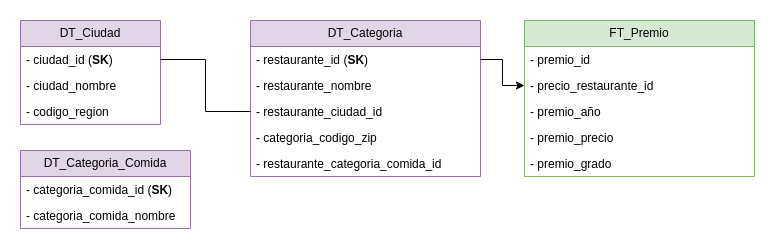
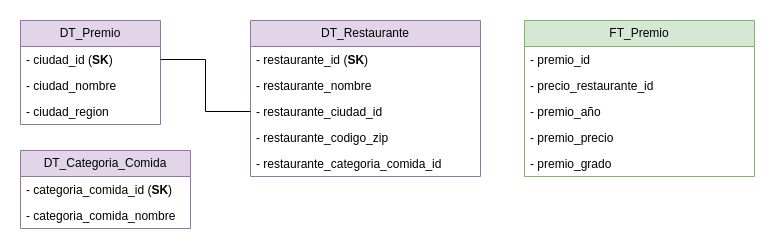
- <mxCell id="14" value="DT_Ciudad" style="swimlane;fontStyle=0;childLayout=stackLayout;horizontal=1;startSize=26;fillColor=#e1d5e7;horizontalStack=0;resizeParent=1;resizeParentMax=0;resizeLast=0;collapsible=1;marginBottom=0;whiteSpace=wrap;html=1;strokeColor=#9673a6;" vertex="1" parent="1"><mxGeometry x="20" y="20" width="140" height="104" as="geometry" /></mxCell>
+ <mxCell id="14" value="DT_Premio" style="swimlane;fontStyle=0;childLayout=stackLayout;horizontal=1;startSize=26;fillColor=#e1d5e7;horizontalStack=0;resizeParent=1;resizeParentMax=0;resizeLast=0;collapsible=1;marginBottom=0;whiteSpace=wrap;html=1;strokeColor=#9673a6;" vertex="1" parent="1"><mxGeometry x="20" y="20" width="140" height="104" as="geometry" /></mxCell>
- <mxCell id="8" value="DT_Categoria" style="swimlane;fontStyle=0;childLayout=stackLayout;horizontal=1;startSize=26;fillColor=#e1d5e7;horizontalStack=0;resizeParent=1;resizeParentMax=0;resizeLast=0;collapsible=1;marginBottom=0;whiteSpace=wrap;html=1;strokeColor=#9673a6;" vertex="1" parent="1"><mxGeometry x="250" y="20" width="230" height="156" as="geometry" /></mxCell>
+ <mxCell id="8" value="DT_Restaurante" style="swimlane;fontStyle=0;childLayout=stackLayout;horizontal=1;startSize=26;fillColor=#e1d5e7;horizontalStack=0;resizeParent=1;resizeParentMax=0;resizeLast=0;collapsible=1;marginBottom=0;whiteSpace=wrap;html=1;strokeColor=#9673a6;" vertex="1" parent="1"><mxGeometry x="250" y="20" width="230" height="156" as="geometry" /></mxCell>
- <mxCell id="21" style="edgeStyle=orthogonalEdgeStyle;rounded=0;orthogonalLoop=1;jettySize=auto;html=1;" edge="1" parent="1" source="9" target="4"><mxGeometry relative="1" as="geometry" /></mxCell>
- <mxCell id="17" value="- codigo_region" style="text;strokeColor=none;fillColor=none;align=left;verticalAlign=top;spacingLeft=4;spacingRight=4;overflow=hidden;rotatable=0;points=[[0,0.5],[1,0.5]];portConstraint=eastwest;whiteSpace=wrap;html=1;" vertex="1" parent="14"><mxGeometry y="78" width="140" height="26" as="geometry" /></mxCell>
+ <mxCell id="17" value="- ciudad_region" style="text;strokeColor=none;fillColor=none;align=left;verticalAlign=top;spacingLeft=4;spacingRight=4;overflow=hidden;rotatable=0;points=[[0,0.5],[1,0.5]];portConstraint=eastwest;whiteSpace=wrap;html=1;" vertex="1" parent="14"><mxGeometry y="78" width="140" height="26" as="geometry" /></mxCell>
- <mxCell id="12" value="- categoria_codigo_zip" style="text;strokeColor=none;fillColor=none;align=left;verticalAlign=top;spacingLeft=4;spacingRight=4;overflow=hidden;rotatable=0;points=[[0,0.5],[1,0.5]];portConstraint=eastwest;whiteSpace=wrap;html=1;" vertex="1" parent="8"><mxGeometry y="104" width="230" height="26" as="geometry" /></mxCell>
+ <mxCell id="12" value="- restaurante_codigo_zip" style="text;strokeColor=none;fillColor=none;align=left;verticalAlign=top;spacingLeft=4;spacingRight=4;overflow=hidden;rotatable=0;points=[[0,0.5],[1,0.5]];portConstraint=eastwest;whiteSpace=wrap;html=1;" vertex="1" parent="8"><mxGeometry y="104" width="230" height="26" as="geometry" /></mxCell>
